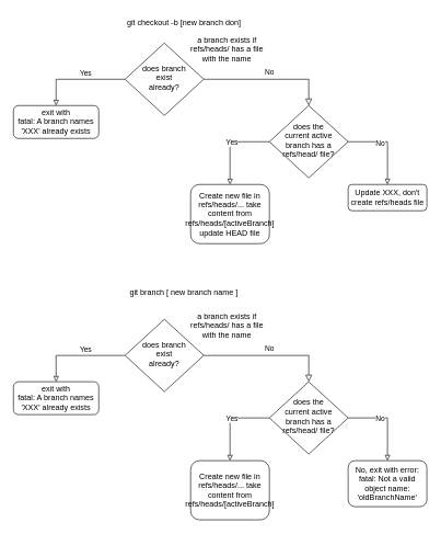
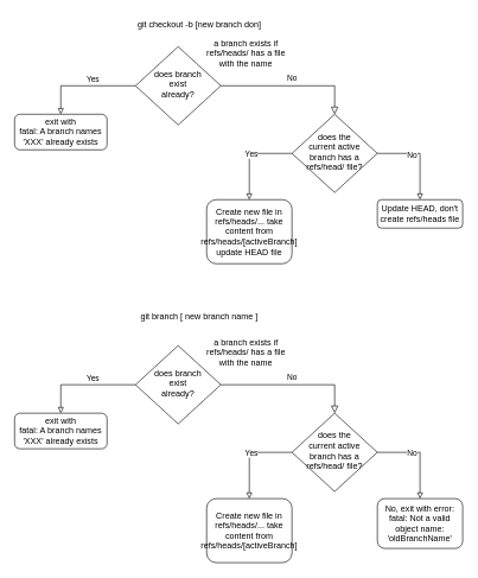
- <mxCell id="15" value="Update XXX, don't create refs/heads file" style="rounded=1;whiteSpace=wrap;html=1;fontSize=12;glass=0;strokeWidth=1;shadow=0;" vertex="1" parent="1"><mxGeometry x="530" y="280" width="120" height="40" as="geometry" /></mxCell>
+ <mxCell id="15" value="Update HEAD, don't create refs/heads file" style="rounded=1;whiteSpace=wrap;html=1;fontSize=12;glass=0;strokeWidth=1;shadow=0;" vertex="1" parent="1"><mxGeometry x="530" y="280" width="120" height="40" as="geometry" /></mxCell>
